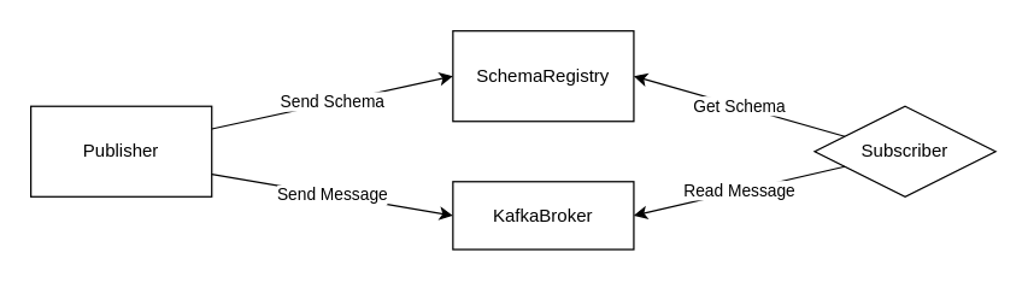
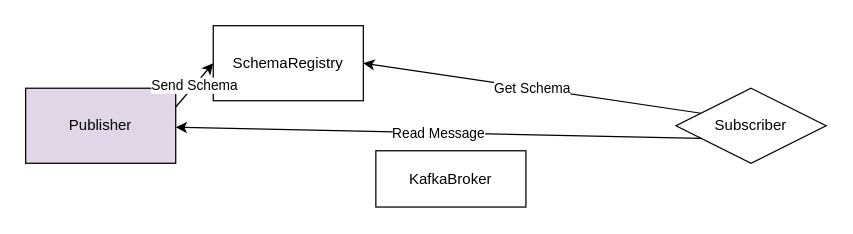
- <mxCell id="2" value="SchemaRegistry" style="rounded=0;whiteSpace=wrap;html=1;" parent="1" vertex="1"><mxGeometry x="300" y="20" width="120" height="60" as="geometry" /></mxCell>
+ <mxCell id="2" value="SchemaRegistry" style="rounded=0;whiteSpace=wrap;html=1;" parent="1" vertex="1"><mxGeometry x="170" y="20" width="120" height="60" as="geometry" /></mxCell>
- <mxCell id="4" value="Publisher" style="rounded=0;whiteSpace=wrap;html=1;" parent="1" vertex="1"><mxGeometry x="20" y="70" width="120" height="60" as="geometry" /></mxCell>
+ <mxCell id="4" value="Publisher" style="rounded=0;whiteSpace=wrap;html=1;fillColor=#e1d5e7;" parent="1" vertex="1"><mxGeometry x="20" y="70" width="120" height="60" as="geometry" /></mxCell>
- <mxCell id="7" value="Send Message" style="endArrow=classic;html=1;entryX=0;entryY=0.5;entryDx=0;entryDy=0;exitX=1;exitY=0.75;exitDx=0;exitDy=0;" parent="1" source="4" target="3" edge="1"><mxGeometry width="50" height="50" relative="1" as="geometry"><mxPoint x="20" y="250" as="sourcePoint" /><mxPoint x="70" y="200" as="targetPoint" /></mxGeometry></mxCell>
- <mxCell id="9" value="Read Message" style="endArrow=classic;html=1;exitX=0;exitY=0.75;exitDx=0;exitDy=0;entryX=1;entryY=0.5;entryDx=0;entryDy=0;" parent="1" source="5" target="3" edge="1"><mxGeometry width="50" height="50" relative="1" as="geometry"><mxPoint x="20" y="250" as="sourcePoint" /><mxPoint x="70" y="200" as="targetPoint" /></mxGeometry></mxCell>
+ <mxCell id="9" value="Read Message" style="endArrow=classic;html=1;exitX=0;exitY=0.75;exitDx=0;exitDy=0;" parent="1" source="5" target="4" edge="1"><mxGeometry width="50" height="50" relative="1" as="geometry"><mxPoint x="20" y="250" as="sourcePoint" /><mxPoint x="70" y="200" as="targetPoint" /></mxGeometry></mxCell>
